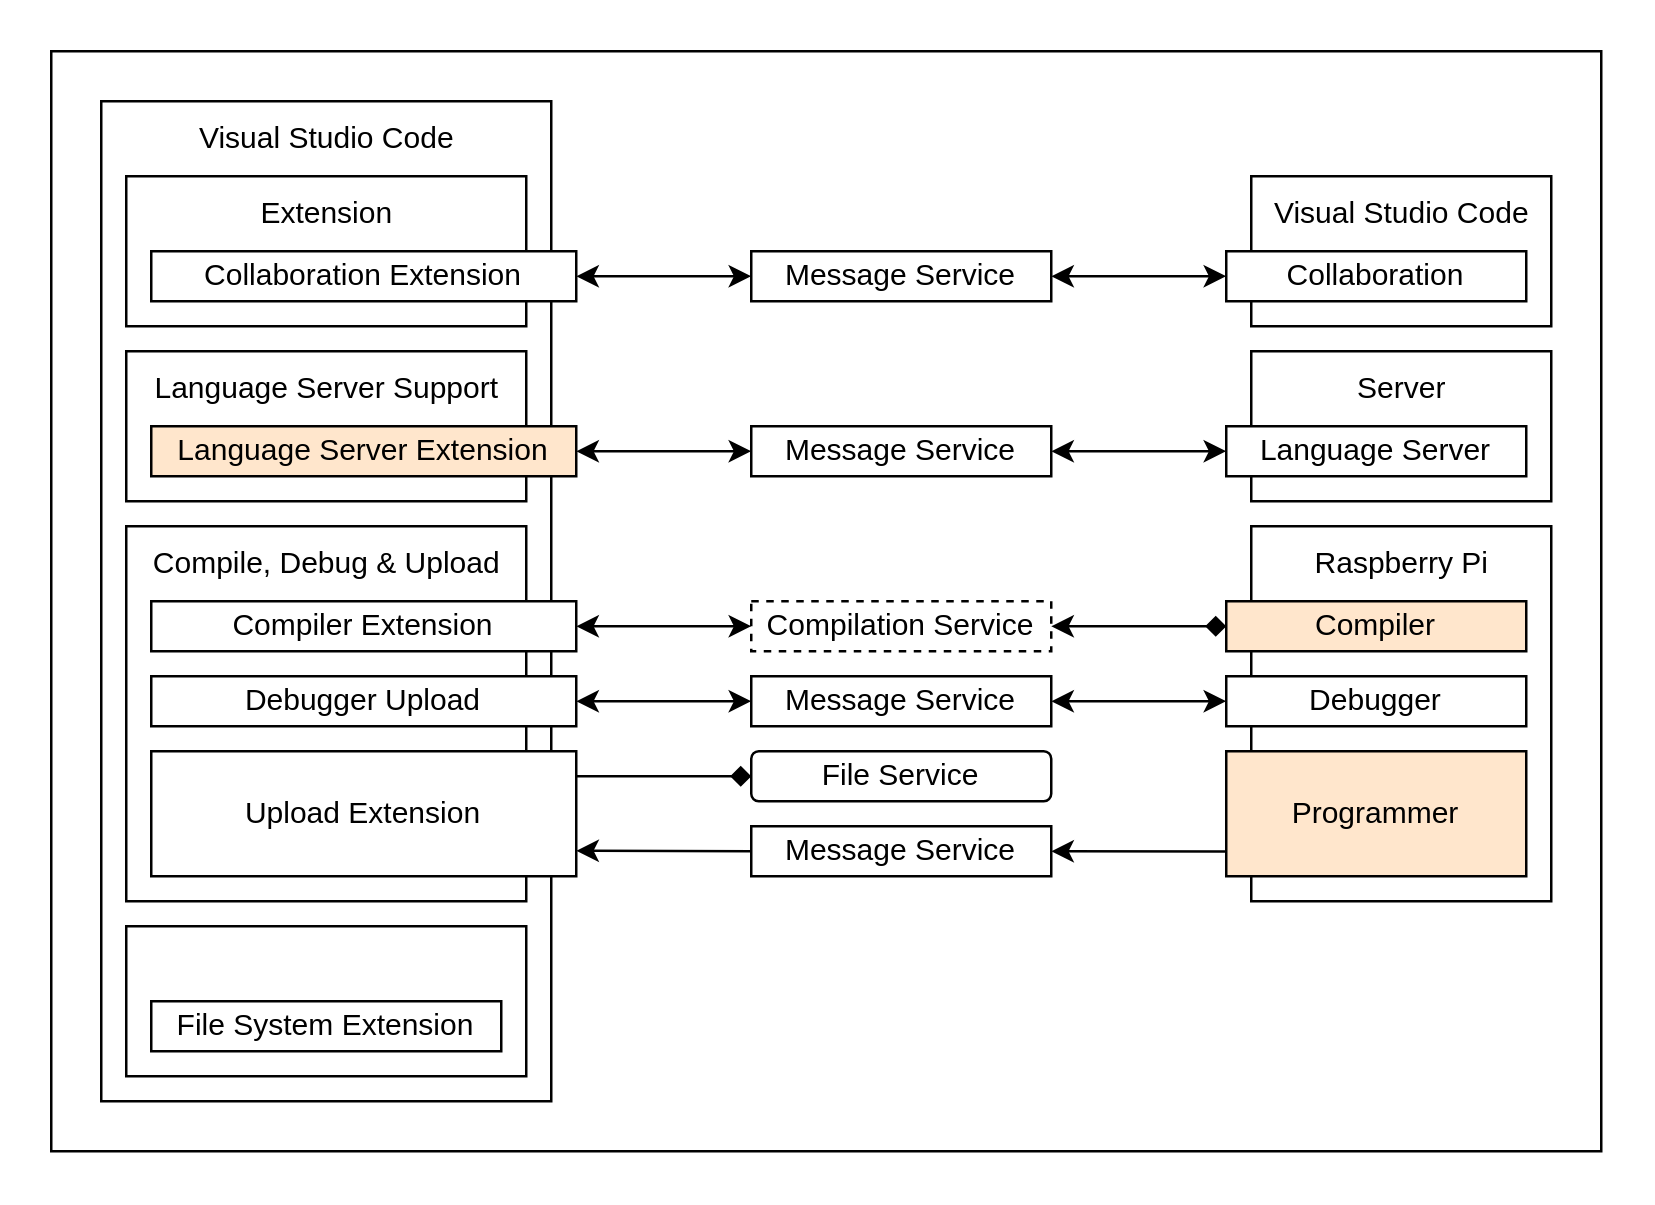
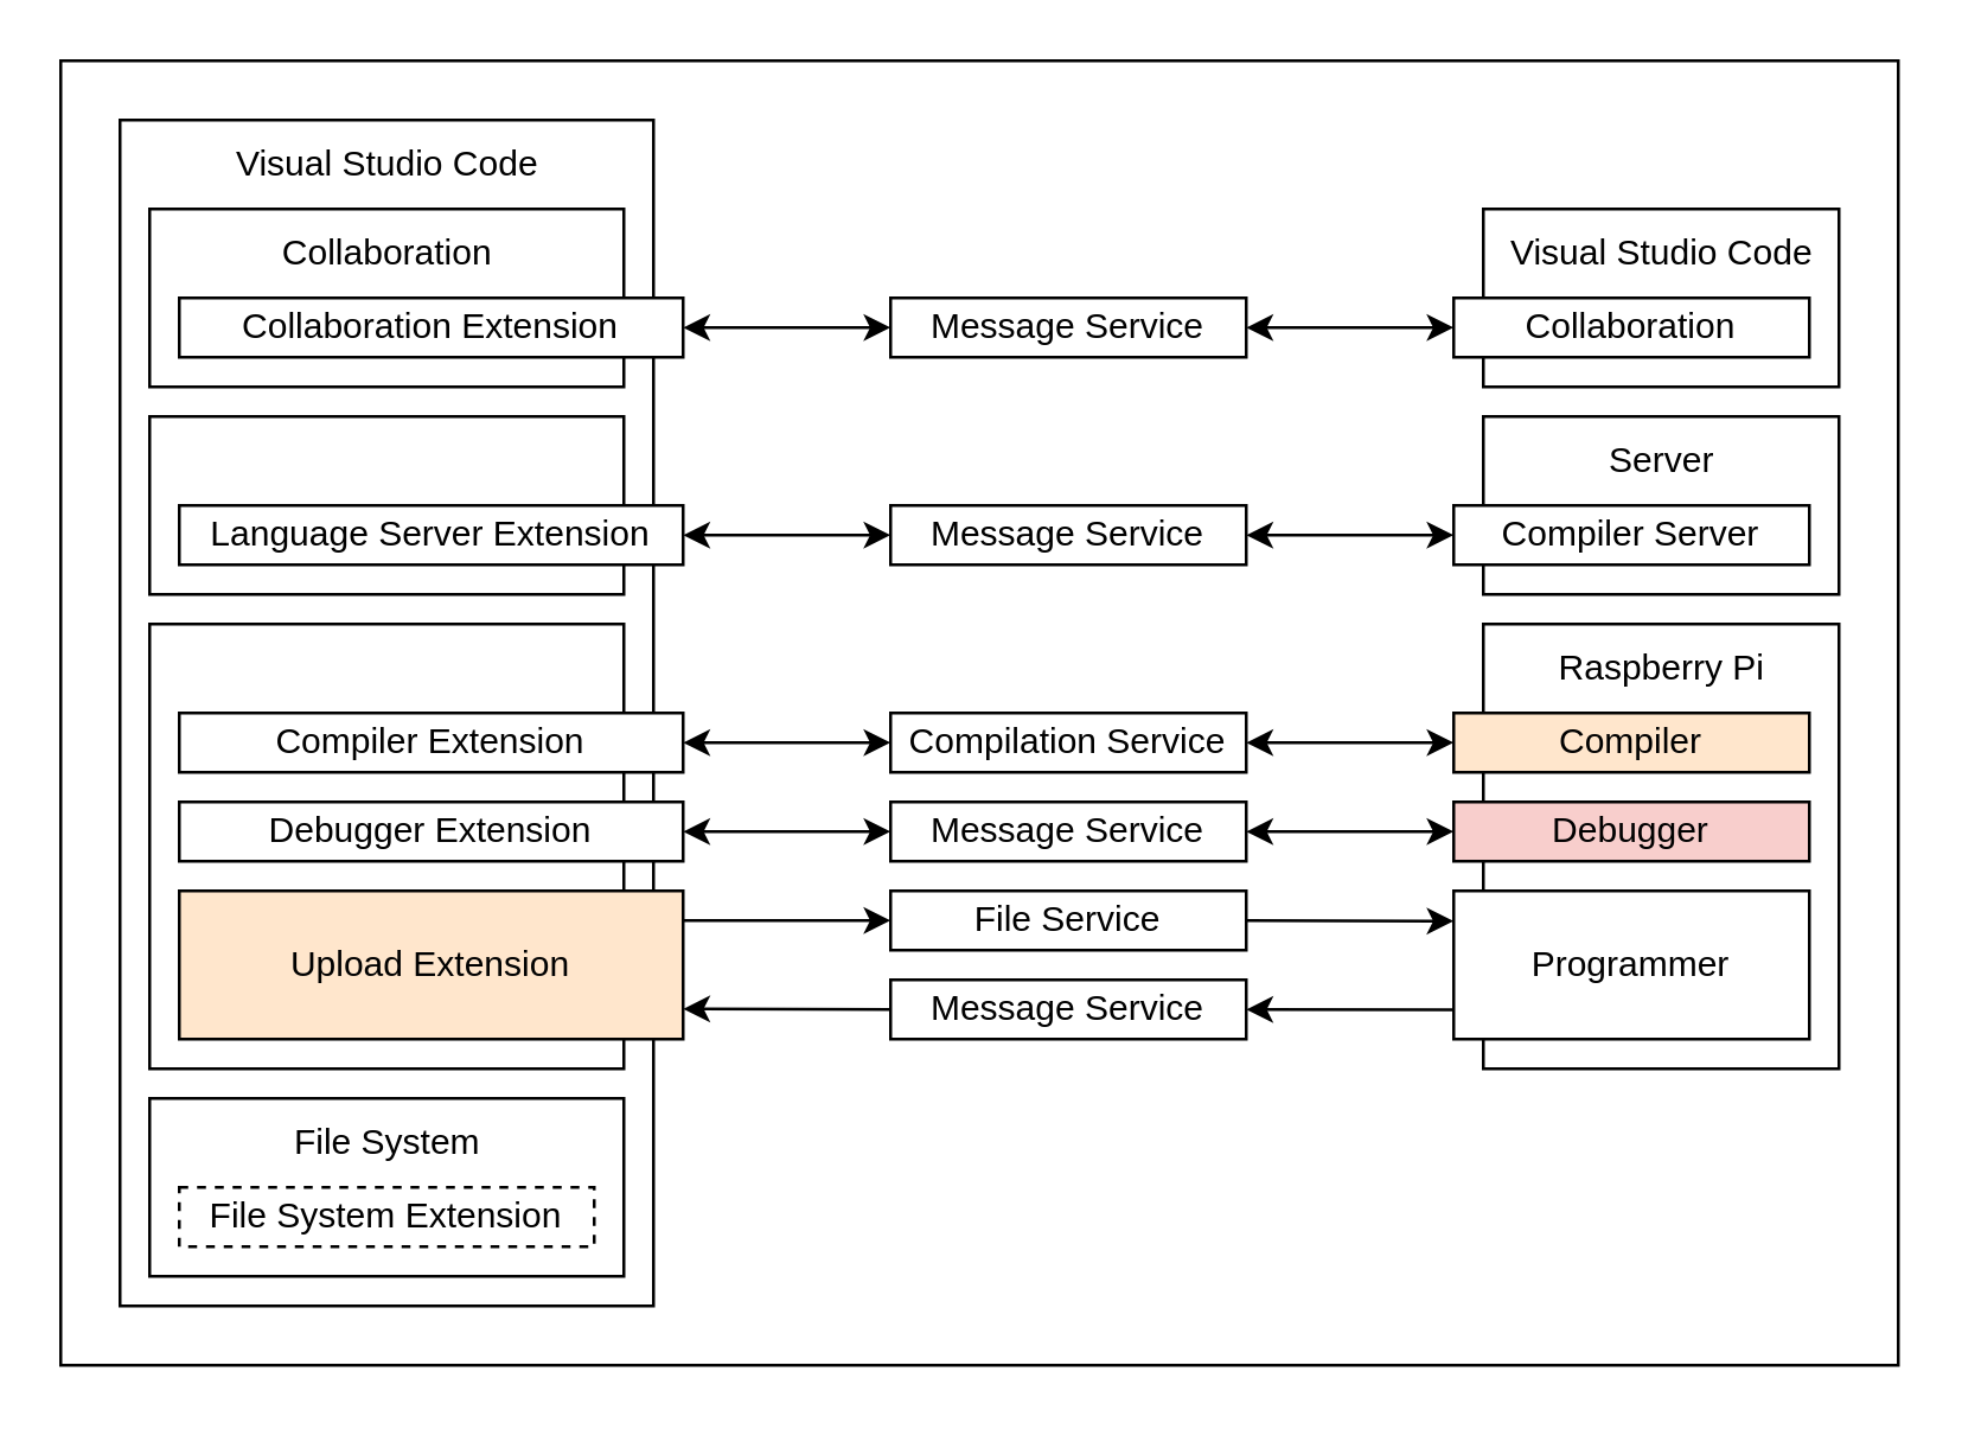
- <mxCell id="22" value="Extension" style="text;html=1;align=center;verticalAlign=middle;resizable=0;points=[];autosize=1;strokeColor=none;fillColor=none;" parent="19" vertex="1"><mxGeometry x="35" width="90" height="30" as="geometry" /></mxCell>
+ <mxCell id="22" value="Collaboration" style="text;html=1;align=center;verticalAlign=middle;resizable=0;points=[];autosize=1;strokeColor=none;fillColor=none;" parent="19" vertex="1"><mxGeometry x="35" width="90" height="30" as="geometry" /></mxCell>
- <mxCell id="30" value="Language Server Support" style="text;html=1;align=center;verticalAlign=middle;resizable=0;points=[];autosize=1;strokeColor=none;fillColor=none;" parent="27" vertex="1"><mxGeometry width="160" height="30" as="geometry" /></mxCell>
- <mxCell id="29" value="Language Server Extension" style="rounded=0;whiteSpace=wrap;html=1;fillColor=#ffe6cc;" parent="27" vertex="1"><mxGeometry x="10" y="30" width="170" height="20" as="geometry" /></mxCell>
+ <mxCell id="29" value="Language Server Extension" style="rounded=0;whiteSpace=wrap;html=1;" parent="27" vertex="1"><mxGeometry x="10" y="30" width="170" height="20" as="geometry" /></mxCell>
- <mxCell id="34" value="Language Server" style="rounded=0;whiteSpace=wrap;html=1;" parent="32" vertex="1"><mxGeometry y="30" width="120" height="20" as="geometry" /></mxCell>
+ <mxCell id="34" value="Compiler Server" style="rounded=0;whiteSpace=wrap;html=1;" parent="32" vertex="1"><mxGeometry y="30" width="120" height="20" as="geometry" /></mxCell>
- <mxCell id="49" value="Compile, Debug &amp;amp; Upload" style="text;html=1;align=center;verticalAlign=middle;resizable=0;points=[];autosize=1;strokeColor=none;fillColor=none;" parent="4" vertex="1"><mxGeometry x="10" y="170" width="160" height="30" as="geometry" /></mxCell>
- <mxCell id="5" value="Compilation Service" style="whiteSpace=wrap;html=1;fontStyle=0;dashed=1;" parent="4" vertex="1"><mxGeometry x="260" y="200" width="120" height="20" as="geometry" /></mxCell>
+ <mxCell id="5" value="Compilation Service" style="whiteSpace=wrap;html=1;fontStyle=0" parent="4" vertex="1"><mxGeometry x="260" y="200" width="120" height="20" as="geometry" /></mxCell>
- <mxCell id="15" style="edgeStyle=orthogonalEdgeStyle;rounded=0;orthogonalLoop=1;jettySize=auto;html=1;exitX=1;exitY=0.5;exitDx=0;exitDy=0;entryX=0;entryY=0.5;entryDx=0;entryDy=0;startArrow=classic;startFill=1;endArrow=diamond;" parent="4" source="5" target="46" edge="1"><mxGeometry relative="1" as="geometry" /></mxCell>
+ <mxCell id="15" style="edgeStyle=orthogonalEdgeStyle;rounded=0;orthogonalLoop=1;jettySize=auto;html=1;exitX=1;exitY=0.5;exitDx=0;exitDy=0;entryX=0;entryY=0.5;entryDx=0;entryDy=0;startArrow=classic;startFill=1;" parent="4" source="5" target="46" edge="1"><mxGeometry relative="1" as="geometry" /></mxCell>
- <mxCell id="39" value="Debugger Upload" style="rounded=0;whiteSpace=wrap;html=1;" parent="4" vertex="1"><mxGeometry x="20" y="230" width="170" height="20" as="geometry" /></mxCell>
+ <mxCell id="39" value="Debugger Extension" style="rounded=0;whiteSpace=wrap;html=1;" parent="4" vertex="1"><mxGeometry x="20" y="230" width="170" height="20" as="geometry" /></mxCell>
- <mxCell id="47" value="Debugger" style="rounded=0;whiteSpace=wrap;html=1;" parent="43" vertex="1"><mxGeometry y="60" width="120" height="20" as="geometry" /></mxCell>
+ <mxCell id="47" value="Debugger" style="rounded=0;whiteSpace=wrap;html=1;fillColor=#f8cecc;" parent="43" vertex="1"><mxGeometry y="60" width="120" height="20" as="geometry" /></mxCell>
- <mxCell id="40" style="edgeStyle=none;html=1;exitX=1;exitY=0.2;exitDx=0;exitDy=0;entryX=0;entryY=0.5;entryDx=0;entryDy=0;exitPerimeter=0;endArrow=diamond;" parent="4" source="41" target="7" edge="1"><mxGeometry relative="1" as="geometry" /></mxCell>
+ <mxCell id="40" style="edgeStyle=none;html=1;exitX=1;exitY=0.2;exitDx=0;exitDy=0;entryX=0;entryY=0.5;entryDx=0;entryDy=0;exitPerimeter=0;" parent="4" source="41" target="7" edge="1"><mxGeometry relative="1" as="geometry" /></mxCell>
- <mxCell id="7" value="File Service" style="whiteSpace=wrap;html=1;rounded=1;" parent="4" vertex="1"><mxGeometry x="260" y="260" width="120" height="20" as="geometry" /></mxCell>
+ <mxCell id="7" value="File Service" style="whiteSpace=wrap;html=1;" parent="4" vertex="1"><mxGeometry x="260" y="260" width="120" height="20" as="geometry" /></mxCell>
+ <mxCell id="50" style="edgeStyle=none;html=1;exitX=1;exitY=0.5;exitDx=0;exitDy=0;entryX=0;entryY=0.204;entryDx=0;entryDy=0;entryPerimeter=0;" parent="4" source="7" target="48" edge="1"><mxGeometry relative="1" as="geometry" /></mxCell>
- <mxCell id="41" value="Upload Extension" style="rounded=0;whiteSpace=wrap;html=1;" parent="4" vertex="1"><mxGeometry x="20" y="260" width="170" height="50" as="geometry" /></mxCell>
+ <mxCell id="41" value="Upload Extension" style="rounded=0;whiteSpace=wrap;html=1;fillColor=#ffe6cc;" parent="4" vertex="1"><mxGeometry x="20" y="260" width="170" height="50" as="geometry" /></mxCell>
- <mxCell id="48" value="Programmer" style="rounded=0;whiteSpace=wrap;html=1;fillColor=#ffe6cc;" parent="43" vertex="1"><mxGeometry y="90" width="120" height="50" as="geometry" /></mxCell>
+ <mxCell id="48" value="Programmer" style="rounded=0;whiteSpace=wrap;html=1;" parent="43" vertex="1"><mxGeometry y="90" width="120" height="50" as="geometry" /></mxCell>
+ <mxCell id="54" value="File System" style="text;html=1;align=center;verticalAlign=middle;resizable=0;points=[];autosize=1;strokeColor=none;fillColor=none;" parent="4" vertex="1"><mxGeometry x="45" y="330" width="90" height="30" as="geometry" /></mxCell>
- <mxCell id="53" value="File System Extension" style="rounded=0;whiteSpace=wrap;html=1;" parent="4" vertex="1"><mxGeometry x="20" y="360" width="140" height="20" as="geometry" /></mxCell>
+ <mxCell id="53" value="File System Extension" style="rounded=0;whiteSpace=wrap;html=1;dashed=1;" parent="4" vertex="1"><mxGeometry x="20" y="360" width="140" height="20" as="geometry" /></mxCell>
